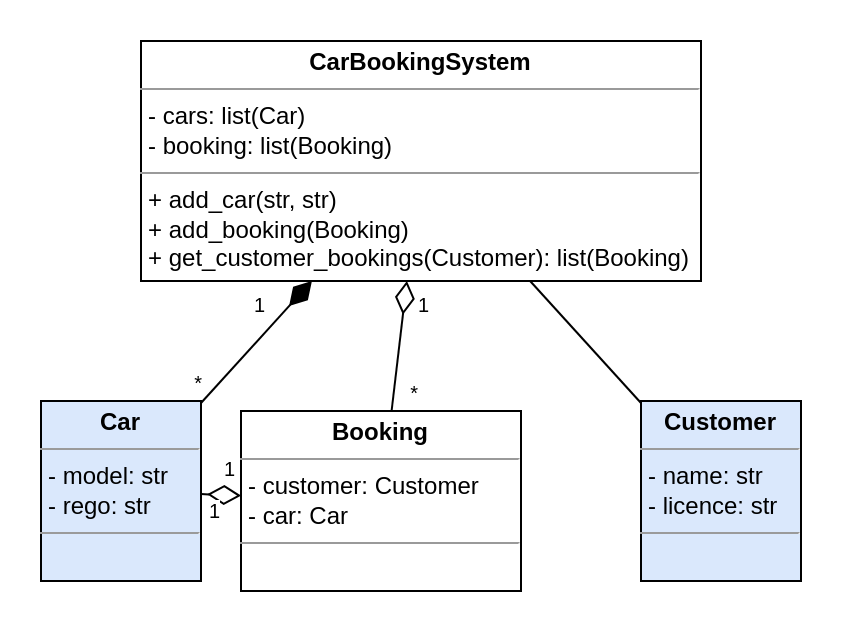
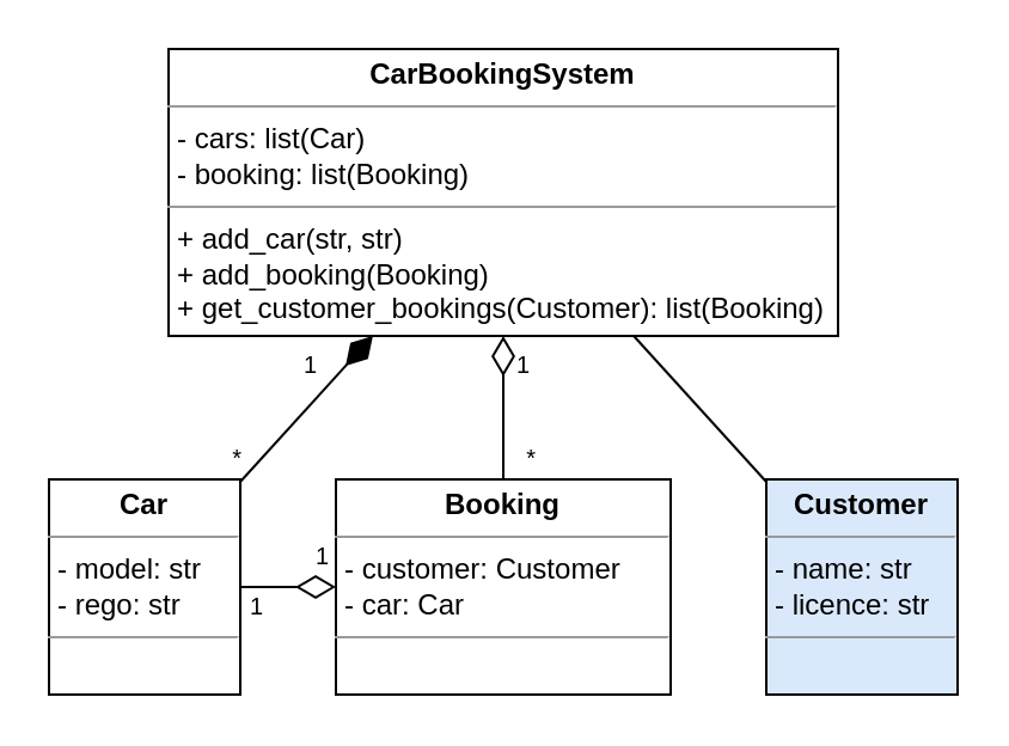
- <mxCell id="3" value="&lt;p style=&quot;margin: 0px ; margin-top: 4px ; text-align: center&quot;&gt;&lt;b&gt;Car&lt;/b&gt;&lt;/p&gt;&lt;hr size=&quot;1&quot;&gt;&lt;p style=&quot;margin: 0px ; margin-left: 4px&quot;&gt;- model: str&lt;/p&gt;&lt;p style=&quot;margin: 0px ; margin-left: 4px&quot;&gt;- rego: str&lt;/p&gt;&lt;hr size=&quot;1&quot;&gt;&lt;p style=&quot;margin: 0px ; margin-left: 4px&quot;&gt;&lt;br&gt;&lt;/p&gt;" style="verticalAlign=top;align=left;overflow=fill;fontSize=12;fontFamily=Helvetica;html=1;fillColor=#dae8fc;" vertex="1" parent="1"><mxGeometry x="20" y="200" width="80" height="90" as="geometry" /></mxCell>
+ <mxCell id="3" value="&lt;p style=&quot;margin: 0px ; margin-top: 4px ; text-align: center&quot;&gt;&lt;b&gt;Car&lt;/b&gt;&lt;/p&gt;&lt;hr size=&quot;1&quot;&gt;&lt;p style=&quot;margin: 0px ; margin-left: 4px&quot;&gt;- model: str&lt;/p&gt;&lt;p style=&quot;margin: 0px ; margin-left: 4px&quot;&gt;- rego: str&lt;/p&gt;&lt;hr size=&quot;1&quot;&gt;&lt;p style=&quot;margin: 0px ; margin-left: 4px&quot;&gt;&lt;br&gt;&lt;/p&gt;" style="verticalAlign=top;align=left;overflow=fill;fontSize=12;fontFamily=Helvetica;html=1;" vertex="1" parent="1"><mxGeometry x="20" y="200" width="80" height="90" as="geometry" /></mxCell>
- <mxCell id="4" value="&lt;p style=&quot;margin: 0px ; margin-top: 4px ; text-align: center&quot;&gt;&lt;b&gt;Booking&lt;/b&gt;&lt;/p&gt;&lt;hr size=&quot;1&quot;&gt;&lt;p style=&quot;margin: 0px ; margin-left: 4px&quot;&gt;- customer: Customer&lt;/p&gt;&lt;p style=&quot;margin: 0px ; margin-left: 4px&quot;&gt;- car: Car&lt;/p&gt;&lt;hr size=&quot;1&quot;&gt;&lt;p style=&quot;margin: 0px ; margin-left: 4px&quot;&gt;&lt;br&gt;&lt;/p&gt;" style="verticalAlign=top;align=left;overflow=fill;fontSize=12;fontFamily=Helvetica;html=1;" vertex="1" parent="1"><mxGeometry x="120" y="205" width="140" height="90" as="geometry" /></mxCell>
+ <mxCell id="4" value="&lt;p style=&quot;margin: 0px ; margin-top: 4px ; text-align: center&quot;&gt;&lt;b&gt;Booking&lt;/b&gt;&lt;/p&gt;&lt;hr size=&quot;1&quot;&gt;&lt;p style=&quot;margin: 0px ; margin-left: 4px&quot;&gt;- customer: Customer&lt;/p&gt;&lt;p style=&quot;margin: 0px ; margin-left: 4px&quot;&gt;- car: Car&lt;/p&gt;&lt;hr size=&quot;1&quot;&gt;&lt;p style=&quot;margin: 0px ; margin-left: 4px&quot;&gt;&lt;br&gt;&lt;/p&gt;" style="verticalAlign=top;align=left;overflow=fill;fontSize=12;fontFamily=Helvetica;html=1;" vertex="1" parent="1"><mxGeometry x="140" y="200" width="140" height="90" as="geometry" /></mxCell>
